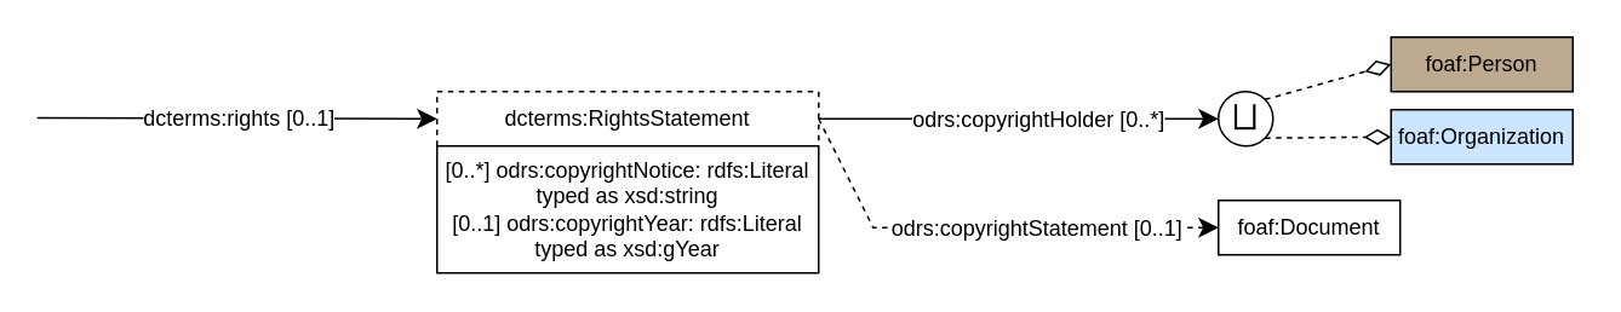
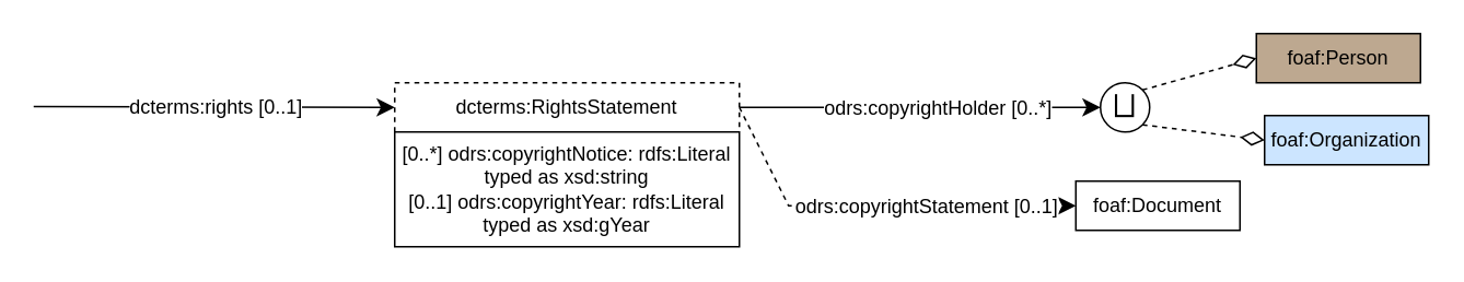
- <mxCell id="9" value="foaf:Organization" style="rounded=0;whiteSpace=wrap;html=1;snapToPoint=1;points=[[0.1,0],[0.2,0],[0.3,0],[0.4,0],[0.5,0],[0.6,0],[0.7,0],[0.8,0],[0.9,0],[0,0.1],[0,0.3],[0,0.5],[0,0.7],[0,0.9],[0.1,1],[0.2,1],[0.3,1],[0.4,1],[0.5,1],[0.6,1],[0.7,1],[0.8,1],[0.9,1],[1,0.1],[1,0.3],[1,0.5],[1,0.7],[1,0.9]];fillColor=#CCE5FF;" parent="1" vertex="1"><mxGeometry x="765" y="60" width="100" height="30" as="geometry" /></mxCell>
+ <mxCell id="9" value="foaf:Organization" style="rounded=0;whiteSpace=wrap;html=1;snapToPoint=1;points=[[0.1,0],[0.2,0],[0.3,0],[0.4,0],[0.5,0],[0.6,0],[0.7,0],[0.8,0],[0.9,0],[0,0.1],[0,0.3],[0,0.5],[0,0.7],[0,0.9],[0.1,1],[0.2,1],[0.3,1],[0.4,1],[0.5,1],[0.6,1],[0.7,1],[0.8,1],[0.9,1],[1,0.1],[1,0.3],[1,0.5],[1,0.7],[1,0.9]];fillColor=#CCE5FF;" parent="1" vertex="1"><mxGeometry x="770" y="70" width="100" height="30" as="geometry" /></mxCell>
- <mxCell id="8" value="foaf:Document" style="rounded=0;whiteSpace=wrap;html=1;snapToPoint=1;points=[[0.1,0],[0.2,0],[0.3,0],[0.4,0],[0.5,0],[0.6,0],[0.7,0],[0.8,0],[0.9,0],[0,0.1],[0,0.3],[0,0.5],[0,0.7],[0,0.9],[0.1,1],[0.2,1],[0.3,1],[0.4,1],[0.5,1],[0.6,1],[0.7,1],[0.8,1],[0.9,1],[1,0.1],[1,0.3],[1,0.5],[1,0.7],[1,0.9]];" parent="1" vertex="1"><mxGeometry x="670" y="110" width="100" height="30" as="geometry" /></mxCell>
+ <mxCell id="8" value="foaf:Document" style="rounded=0;whiteSpace=wrap;html=1;snapToPoint=1;points=[[0.1,0],[0.2,0],[0.3,0],[0.4,0],[0.5,0],[0.6,0],[0.7,0],[0.8,0],[0.9,0],[0,0.1],[0,0.3],[0,0.5],[0,0.7],[0,0.9],[0.1,1],[0.2,1],[0.3,1],[0.4,1],[0.5,1],[0.6,1],[0.7,1],[0.8,1],[0.9,1],[1,0.1],[1,0.3],[1,0.5],[1,0.7],[1,0.9]];" parent="1" vertex="1"><mxGeometry x="655" y="110" width="100" height="30" as="geometry" /></mxCell>
